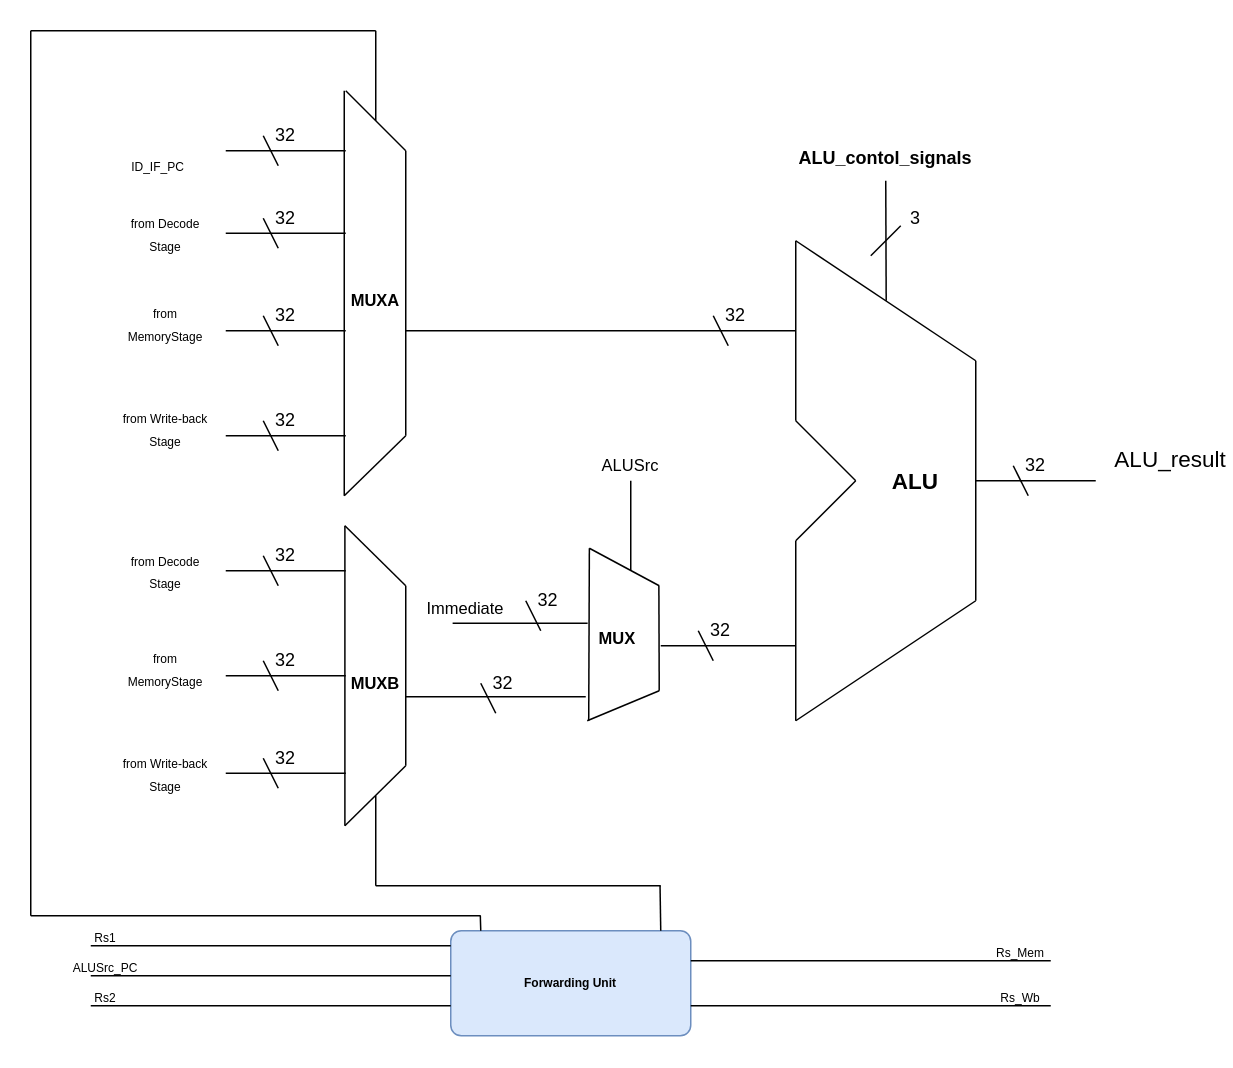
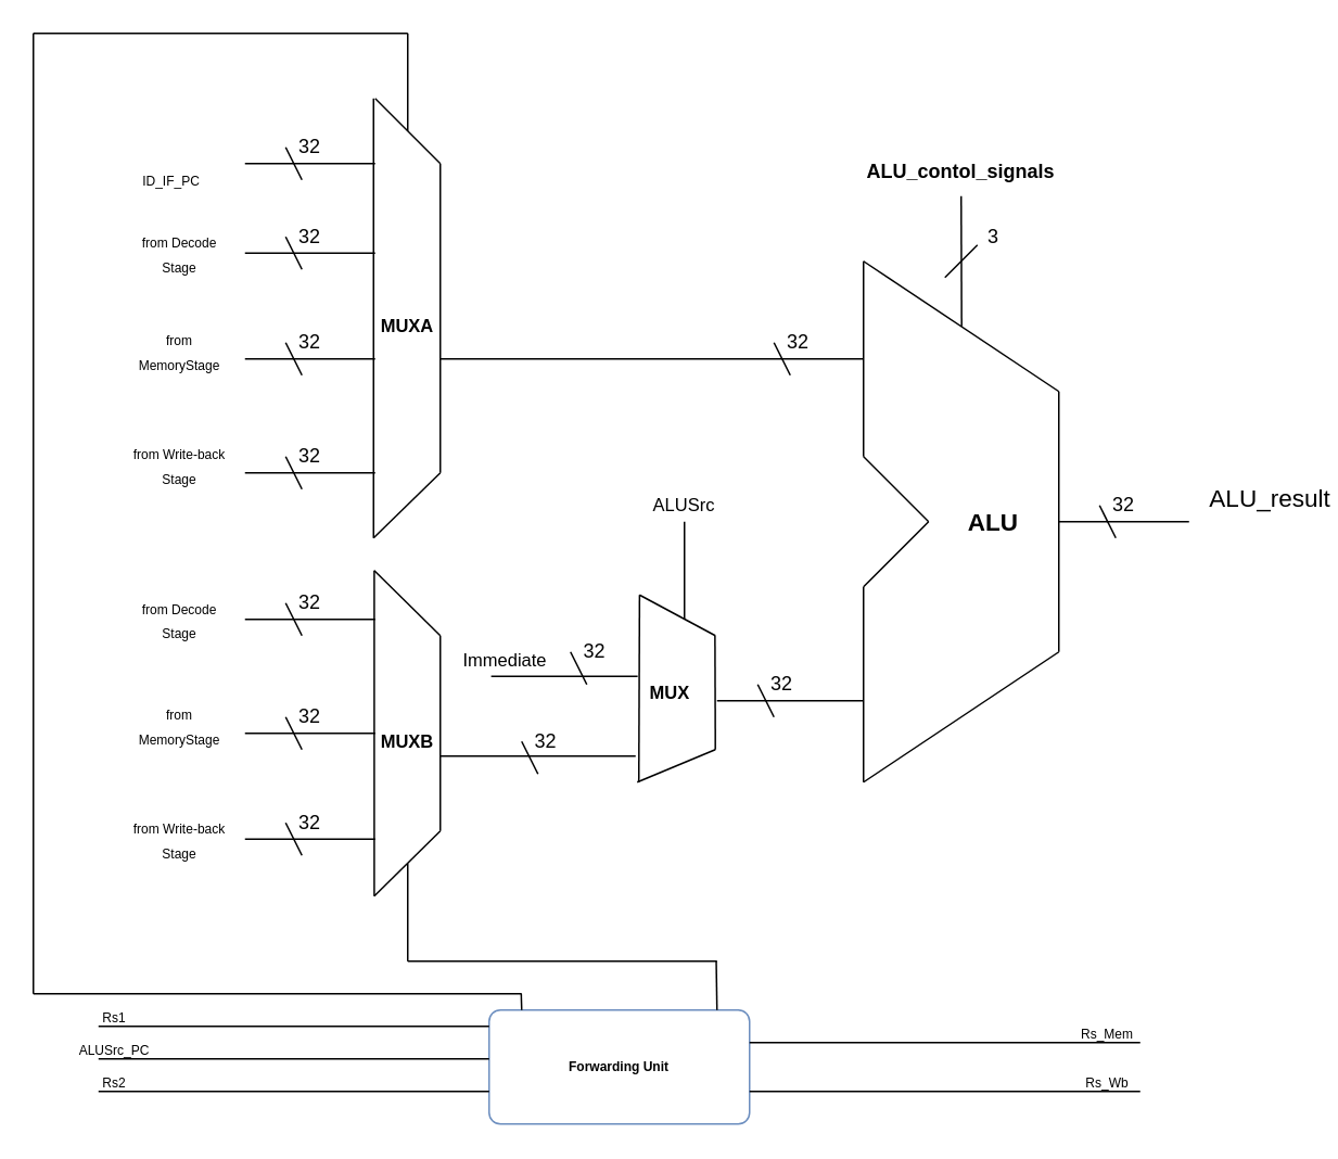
- <mxCell id="28" value="&lt;b&gt;Forwarding Unit&lt;/b&gt;" style="rounded=1;whiteSpace=wrap;html=1;sketch=0;fontSize=8;arcSize=10;fillColor=#dae8fc;strokeColor=#6c8ebf;" parent="1" vertex="1"><mxGeometry x="300" y="620" width="160" height="70" as="geometry" /></mxCell>
+ <mxCell id="28" value="&lt;b&gt;Forwarding Unit&lt;/b&gt;" style="rounded=1;whiteSpace=wrap;html=1;sketch=0;fontSize=8;arcSize=10;fillColor=#ffffff;strokeColor=#6c8ebf;" parent="1" vertex="1"><mxGeometry x="300" y="620" width="160" height="70" as="geometry" /></mxCell>
